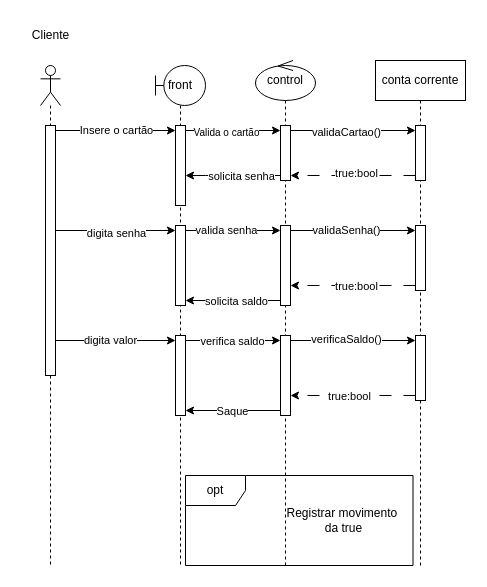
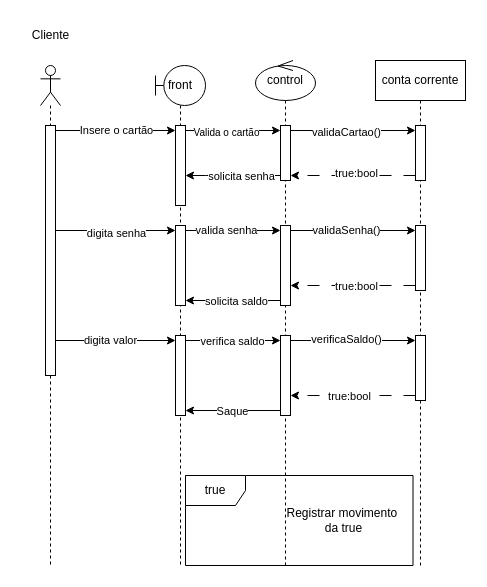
- <mxCell id="47" value="opt" style="shape=umlFrame;whiteSpace=wrap;html=1;pointerEvents=0;" vertex="1" parent="1"><mxGeometry x="185" y="475" width="227.5" height="90" as="geometry" /></mxCell>
+ <mxCell id="47" value="true" style="shape=umlFrame;whiteSpace=wrap;html=1;pointerEvents=0;" vertex="1" parent="1"><mxGeometry x="185" y="475" width="227.5" height="90" as="geometry" /></mxCell>
